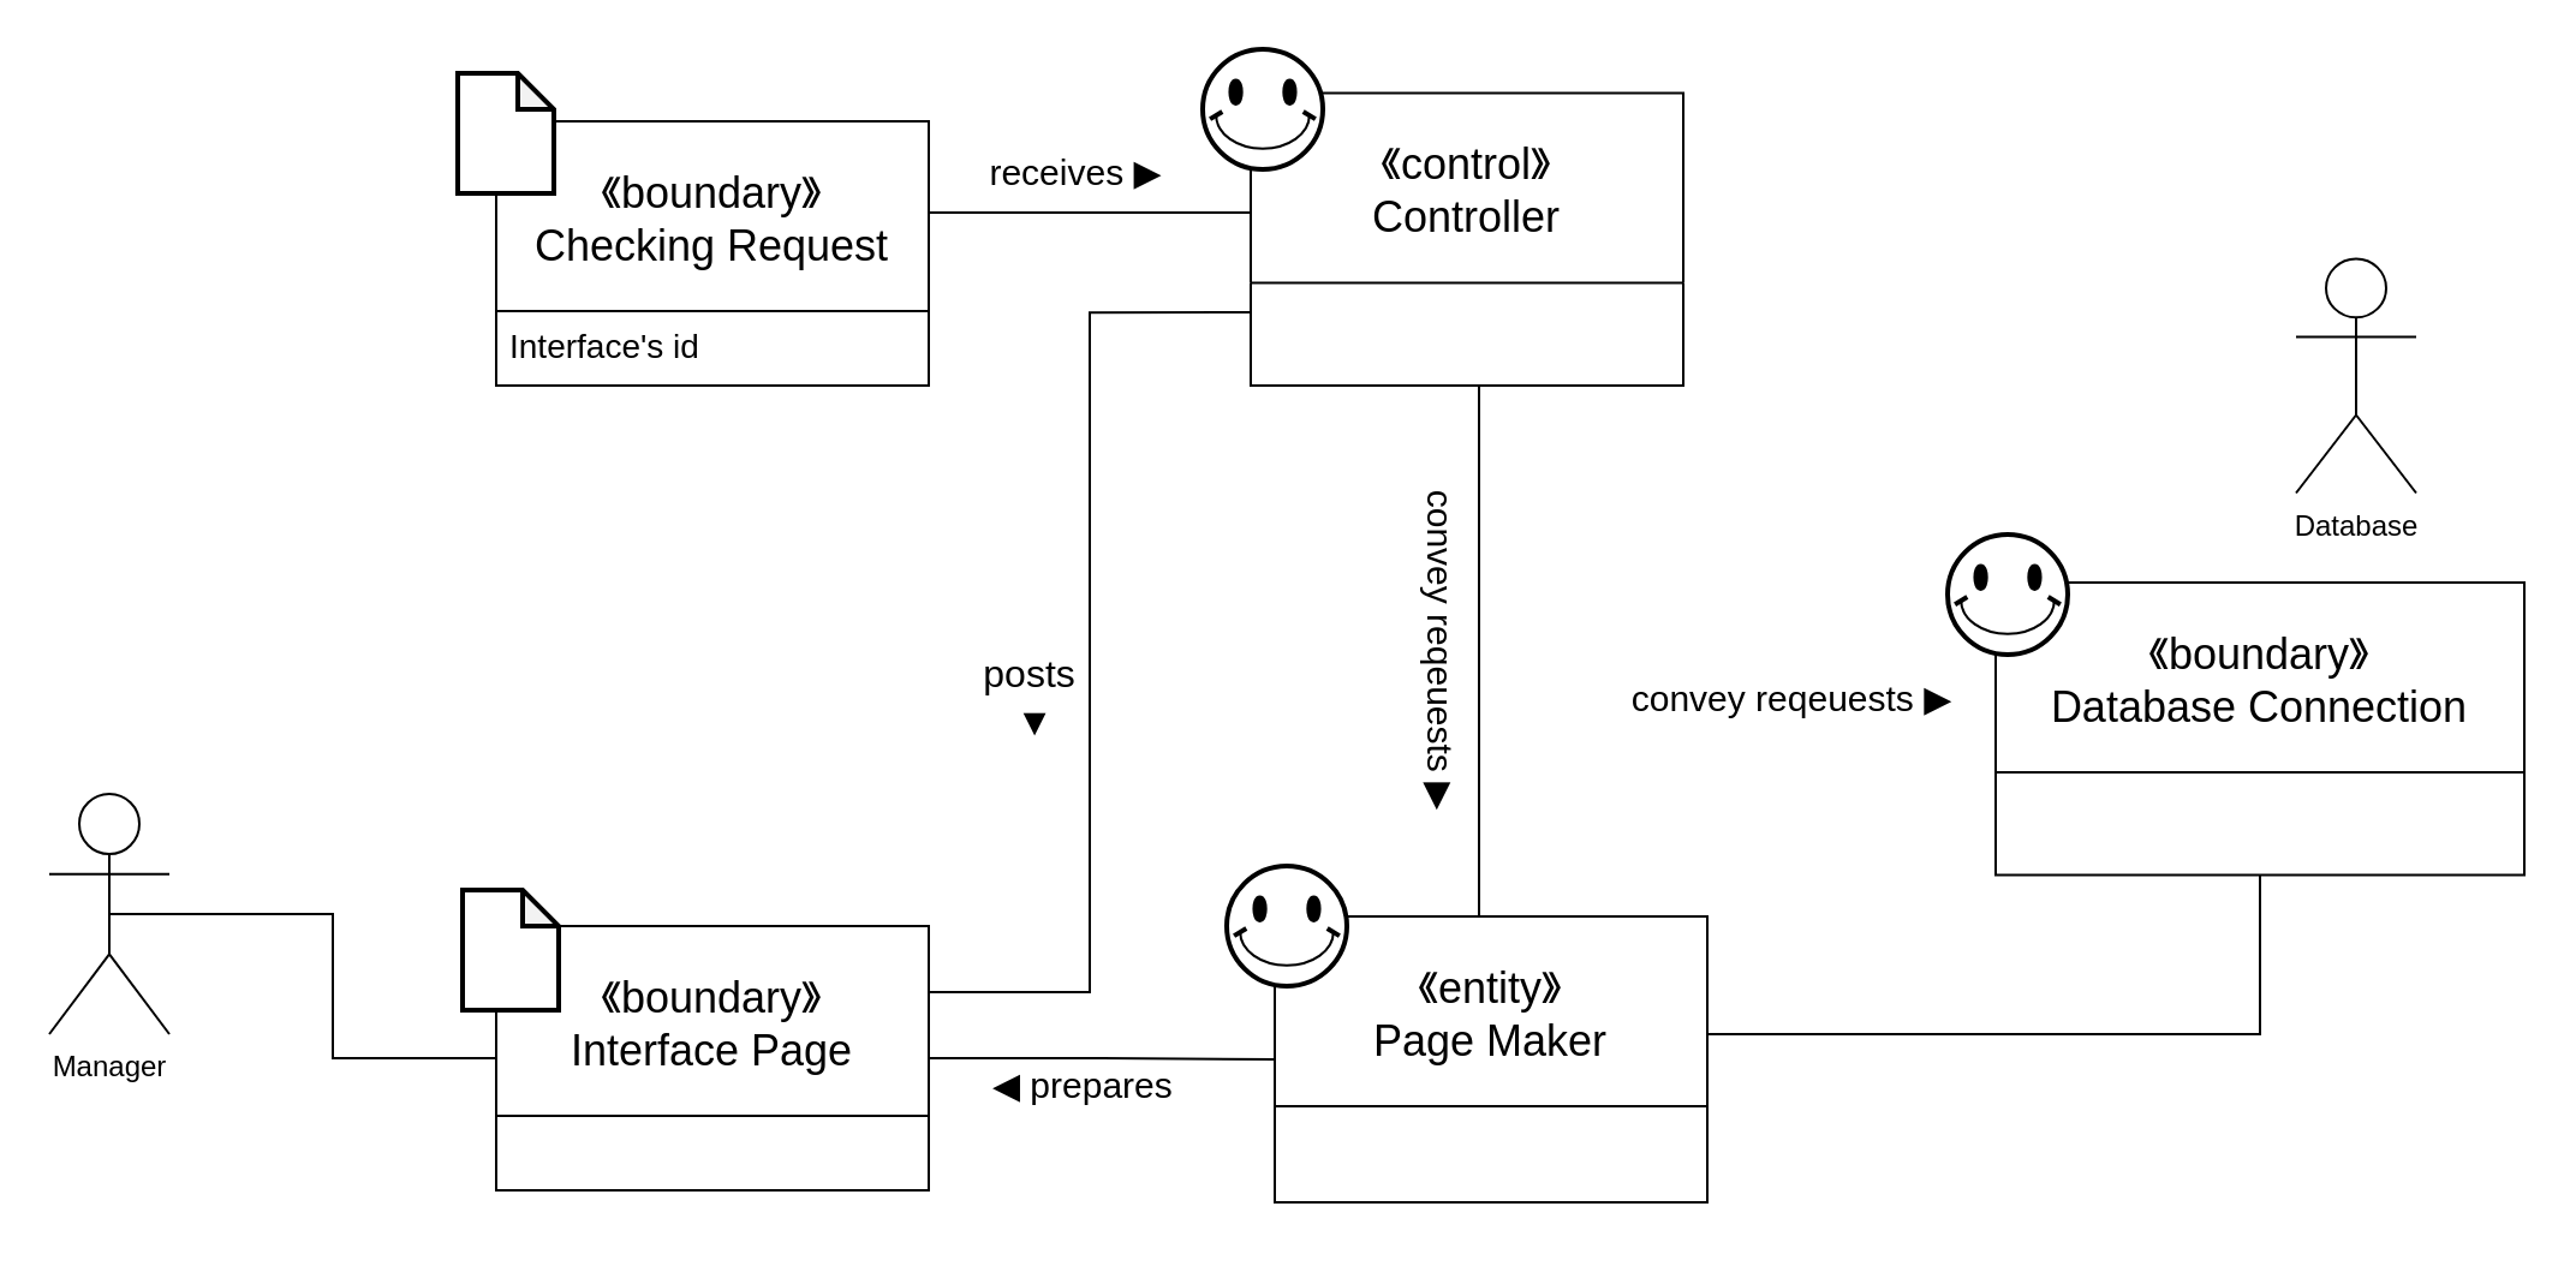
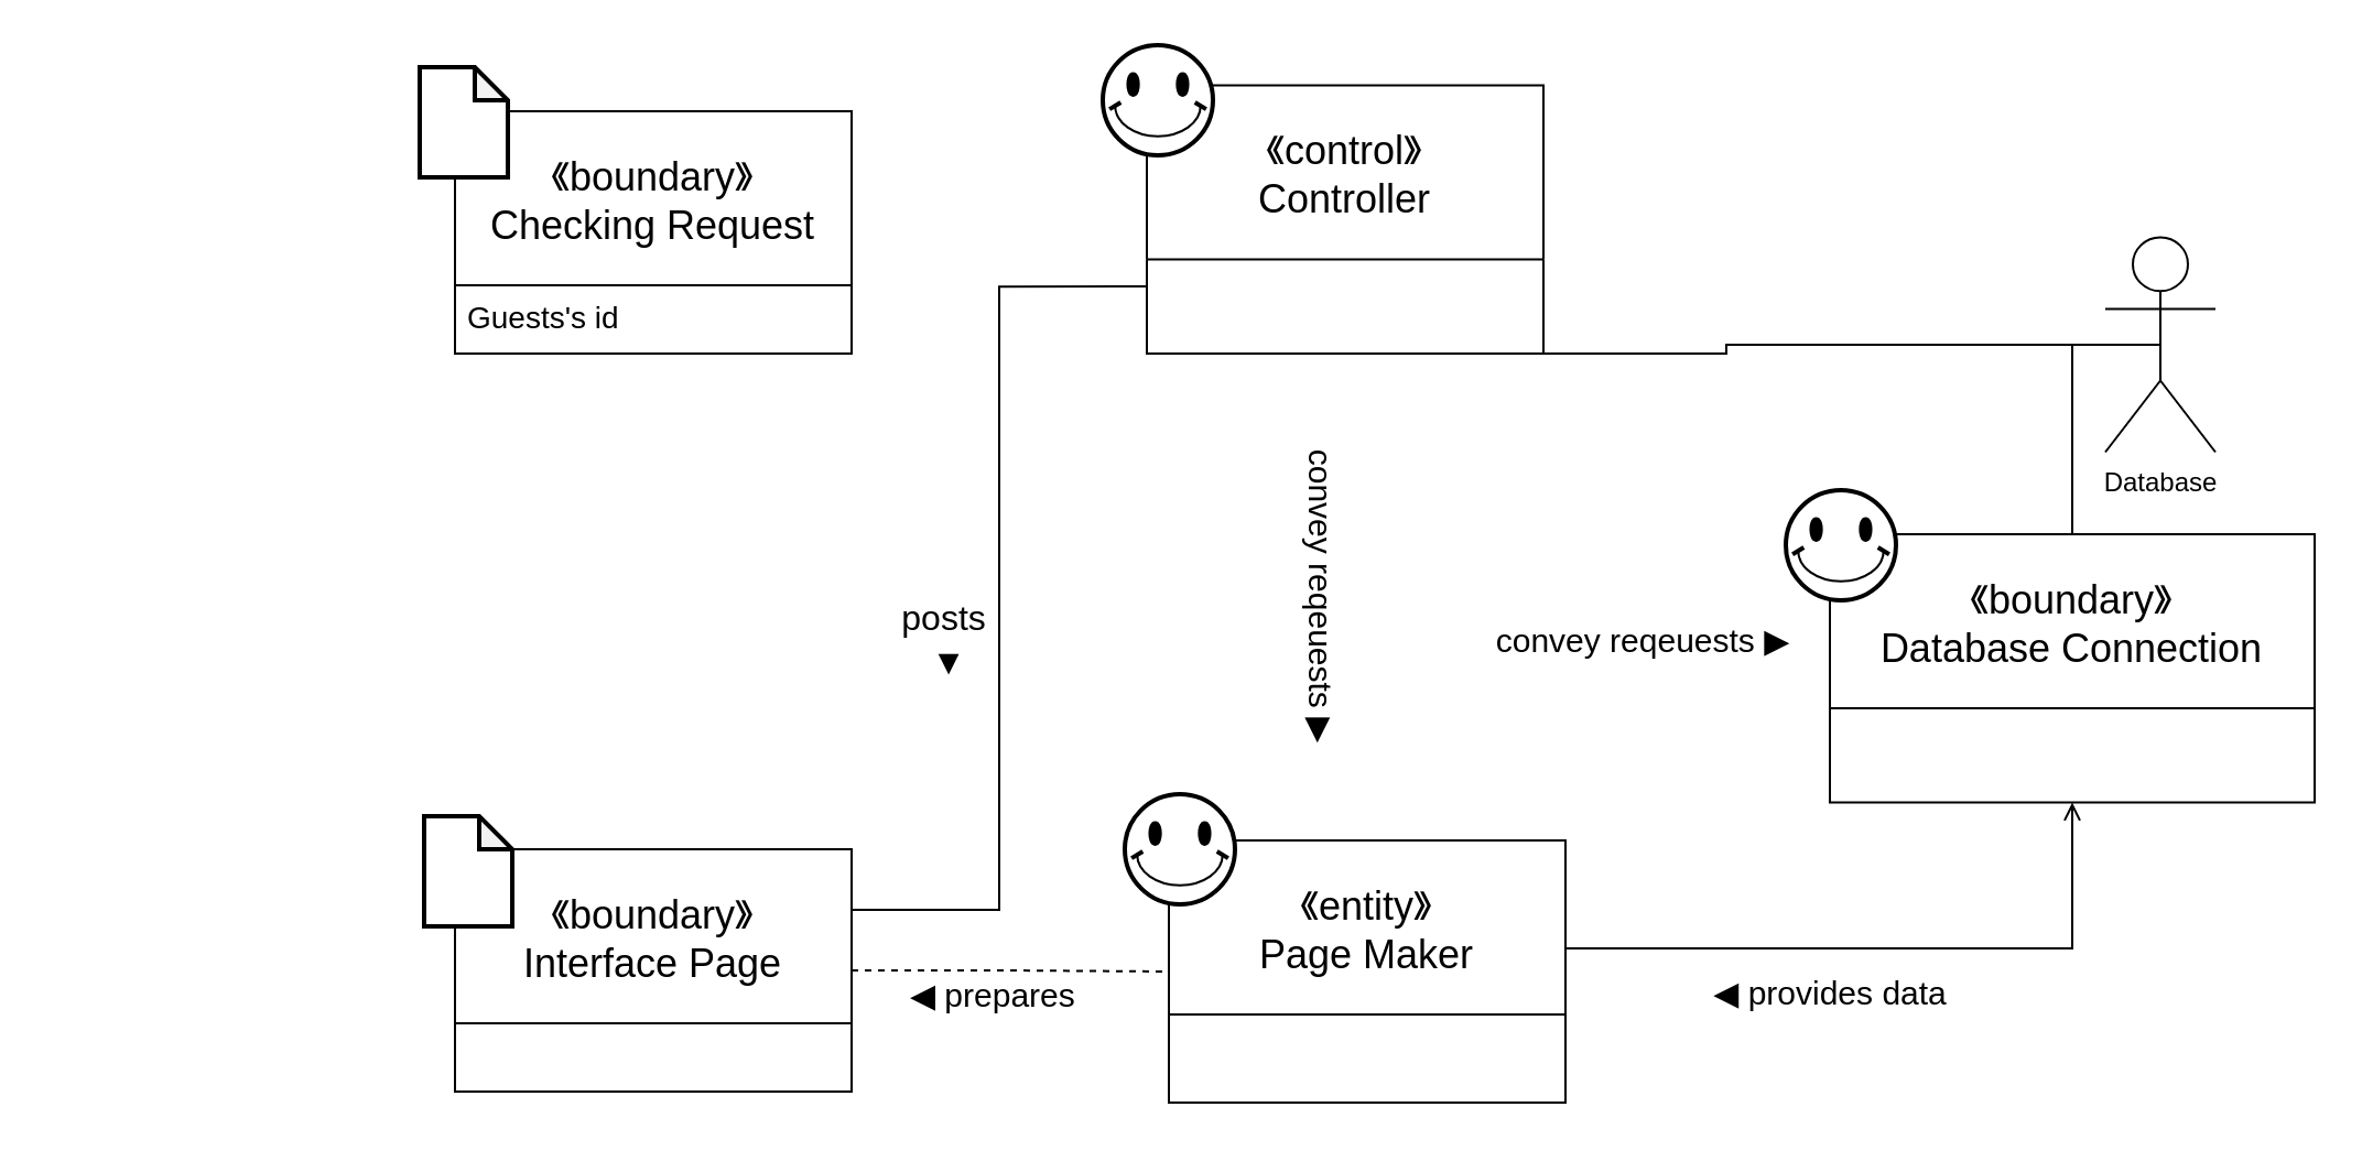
- <mxCell id="24" style="edgeStyle=elbowEdgeStyle;rounded=0;orthogonalLoop=1;jettySize=auto;html=1;exitX=1;exitY=0.25;exitDx=0;exitDy=0;entryX=0;entryY=0.5;entryDx=0;entryDy=0;fontSize=14;endArrow=none;endFill=0;elbow=vertical;" edge="1" parent="1" source="14" target="5"><mxGeometry relative="1" as="geometry"><Array as="points" /></mxGeometry></mxCell>
- <mxCell id="25" value="&lt;font style=&quot;font-size: 15px;&quot;&gt;receives ▶&lt;/font&gt;" style="edgeLabel;html=1;align=center;verticalAlign=middle;resizable=0;points=[];fontSize=15;" vertex="1" connectable="0" parent="24"><mxGeometry x="-0.339" relative="1" as="geometry"><mxPoint x="20" y="-18" as="offset" /></mxGeometry></mxCell>
- <mxCell id="15" value="Interface's id" style="text;strokeColor=none;fillColor=none;align=left;verticalAlign=top;spacingLeft=4;spacingRight=4;overflow=hidden;rotatable=0;points=[[0,0.5],[1,0.5]];portConstraint=eastwest;fontSize=14;" vertex="1" parent="14"><mxGeometry y="79" width="180" height="31" as="geometry" /></mxCell>
+ <mxCell id="15" value="Guests's id" style="text;strokeColor=none;fillColor=none;align=left;verticalAlign=top;spacingLeft=4;spacingRight=4;overflow=hidden;rotatable=0;points=[[0,0.5],[1,0.5]];portConstraint=eastwest;fontSize=14;" vertex="1" parent="14"><mxGeometry y="79" width="180" height="31" as="geometry" /></mxCell>
+ <mxCell id="31" style="rounded=0;orthogonalLoop=1;jettySize=auto;html=1;exitX=0.5;exitY=0.5;exitDx=0;exitDy=0;exitPerimeter=0;entryX=0.5;entryY=0;entryDx=0;entryDy=0;edgeStyle=elbowEdgeStyle;endArrow=none;endFill=0;" edge="1" parent="1" source="32" target="11"><mxGeometry relative="1" as="geometry"><Array as="points"><mxPoint x="940" y="180" /></Array></mxGeometry></mxCell>
- <mxCell id="20" style="rounded=0;orthogonalLoop=1;jettySize=auto;html=1;exitX=0.5;exitY=1;exitDx=0;exitDy=0;fontSize=14;endArrow=none;endFill=0;entryX=0.5;entryY=0;entryDx=0;entryDy=0;edgeStyle=elbowEdgeStyle;" edge="1" parent="1" source="5" target="8"><mxGeometry relative="1" as="geometry"><mxPoint x="580" y="360" as="targetPoint" /></mxGeometry></mxCell>
+ <mxCell id="20" style="rounded=0;orthogonalLoop=1;jettySize=auto;html=1;exitX=0.5;exitY=1;exitDx=0;exitDy=0;fontSize=14;endArrow=none;endFill=0;edgeStyle=elbowEdgeStyle;" edge="1" parent="1" source="5" target="32"><mxGeometry relative="1" as="geometry"><mxPoint x="580" y="360" as="targetPoint" /></mxGeometry></mxCell>
- <mxCell id="26" style="edgeStyle=elbowEdgeStyle;rounded=0;orthogonalLoop=1;jettySize=auto;html=1;exitX=1;exitY=0.5;exitDx=0;exitDy=0;entryX=0.5;entryY=1;entryDx=0;entryDy=0;fontSize=14;endArrow=none;endFill=0;elbow=vertical;" edge="1" parent="1" source="8" target="11"><mxGeometry relative="1" as="geometry"><Array as="points"><mxPoint x="840" y="430" /></Array></mxGeometry></mxCell>
+ <mxCell id="26" style="edgeStyle=elbowEdgeStyle;rounded=0;orthogonalLoop=1;jettySize=auto;html=1;exitX=1;exitY=0.5;exitDx=0;exitDy=0;entryX=0.5;entryY=1;entryDx=0;entryDy=0;fontSize=14;endArrow=open;endFill=0;elbow=vertical;" edge="1" parent="1" source="8" target="11"><mxGeometry relative="1" as="geometry"><Array as="points"><mxPoint x="840" y="430" /></Array></mxGeometry></mxCell>
- <mxCell id="3" value="Manager" style="shape=umlActor;verticalLabelPosition=bottom;verticalAlign=top;html=1;outlineConnect=0;" vertex="1" parent="1"><mxGeometry x="20" y="330" width="50" height="100" as="geometry" /></mxCell>
- <mxCell id="2" style="edgeStyle=orthogonalEdgeStyle;rounded=0;orthogonalLoop=1;jettySize=auto;html=1;exitX=0.5;exitY=0.5;exitDx=0;exitDy=0;exitPerimeter=0;entryX=0;entryY=0.5;entryDx=0;entryDy=0;fontSize=14;endArrow=none;endFill=0;" edge="1" parent="1" source="3" target="18"><mxGeometry relative="1" as="geometry" /></mxCell>
- <mxCell id="22" style="edgeStyle=orthogonalEdgeStyle;rounded=0;orthogonalLoop=1;jettySize=auto;html=1;exitX=1;exitY=0.5;exitDx=0;exitDy=0;entryX=0;entryY=0.5;entryDx=0;entryDy=0;fontSize=14;endArrow=none;endFill=0;" edge="1" parent="1" source="18" target="8"><mxGeometry relative="1" as="geometry" /></mxCell>
+ <mxCell id="22" style="edgeStyle=orthogonalEdgeStyle;rounded=0;orthogonalLoop=1;jettySize=auto;html=1;exitX=1;exitY=0.5;exitDx=0;exitDy=0;entryX=0;entryY=0.5;entryDx=0;entryDy=0;fontSize=14;endArrow=none;endFill=0;dashed=1;" edge="1" parent="1" source="18" target="8"><mxGeometry relative="1" as="geometry" /></mxCell>
+ <mxCell id="30" value="◀ provides data" style="text;html=1;align=center;verticalAlign=middle;resizable=0;points=[];autosize=1;strokeColor=none;fontSize=15;" vertex="1" parent="1"><mxGeometry x="770" y="440" width="120" height="20" as="geometry" /></mxCell>
